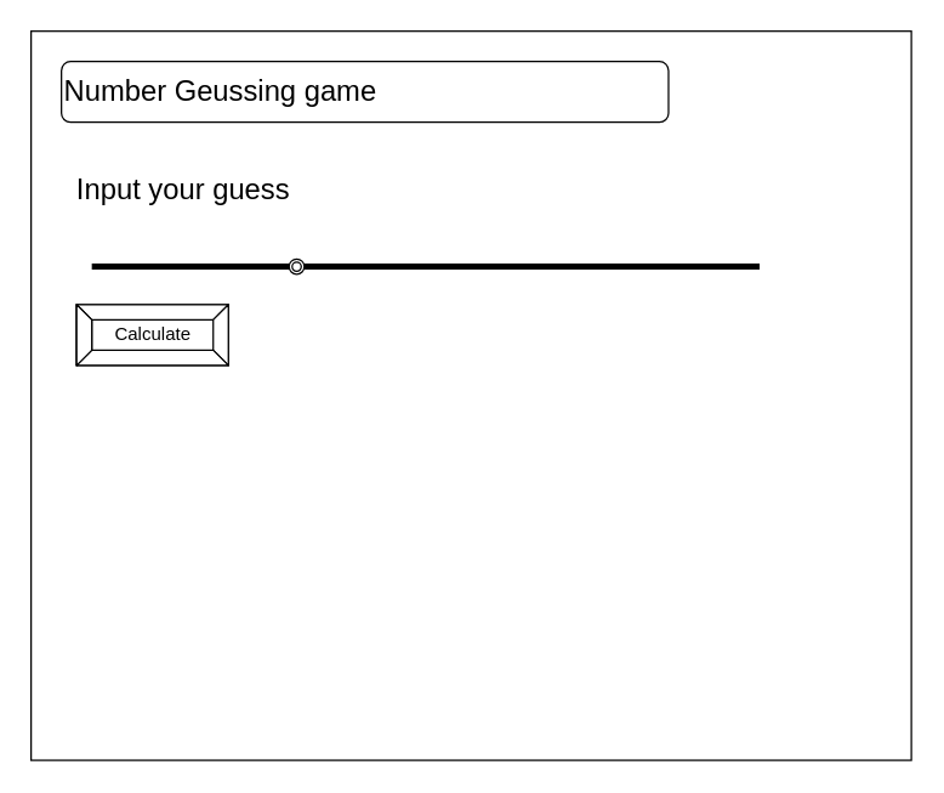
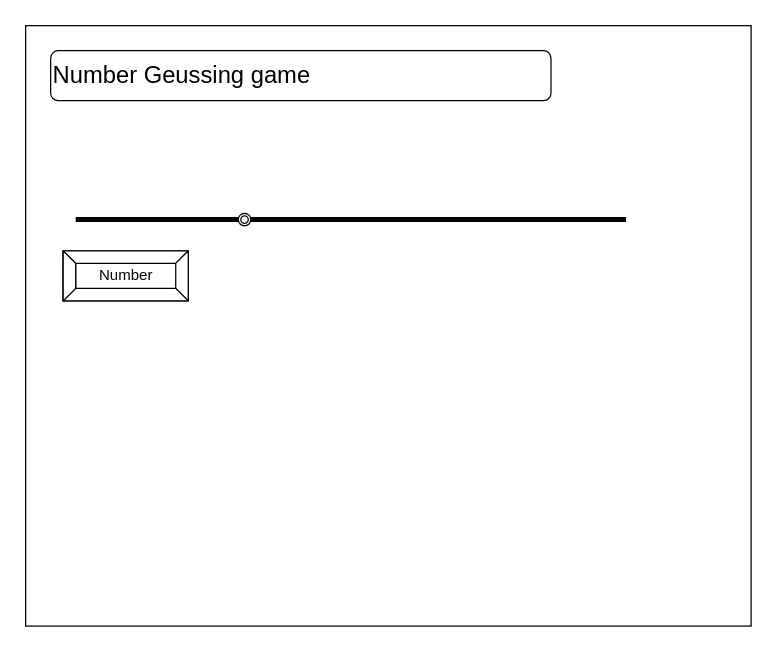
- <mxCell id="7" value="Input your guess" style="text;html=1;align=center;verticalAlign=middle;resizable=0;points=[];autosize=1;strokeColor=none;fillColor=none;fontSize=19;" vertex="1" parent="1"><mxGeometry x="40" y="110" width="160" height="30" as="geometry" /></mxCell>
- <mxCell id="4" value="Calculate" style="labelPosition=center;verticalLabelPosition=middle;align=center;html=1;shape=mxgraph.basic.button;dx=10;" parent="1" vertex="1"><mxGeometry x="50" y="200" width="100" height="40" as="geometry" /></mxCell>
+ <mxCell id="4" value="Number" style="labelPosition=center;verticalLabelPosition=middle;align=center;html=1;shape=mxgraph.basic.button;dx=10;" parent="1" vertex="1"><mxGeometry x="50" y="200" width="100" height="40" as="geometry" /></mxCell>
